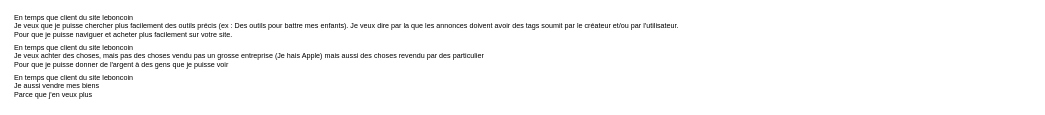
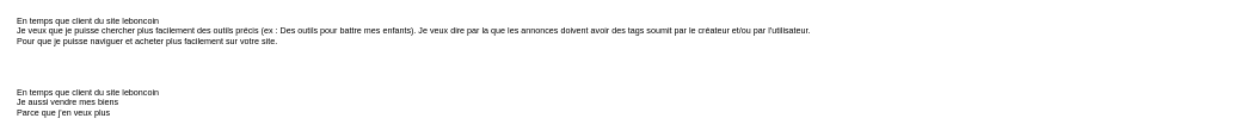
- <mxCell id="3" value="En temps que client du site leboncoin&lt;br&gt;Je veux achter des choses, mais pas des choses vendu pas un grosse entreprise (Je hais Apple) mais aussi des choses revendu par des particulier&lt;br&gt;Pour que je puisse donner de l'argent à des gens que je puisse voir" style="text;spacingTop=-5;whiteSpace=wrap;html=1;align=left;fontSize=12;fontFamily=Helvetica;fillColor=none;strokeColor=none;" vertex="1" parent="1"><mxGeometry y="70" width="1700" height="50" as="geometry" x="20" /></mxCell>
